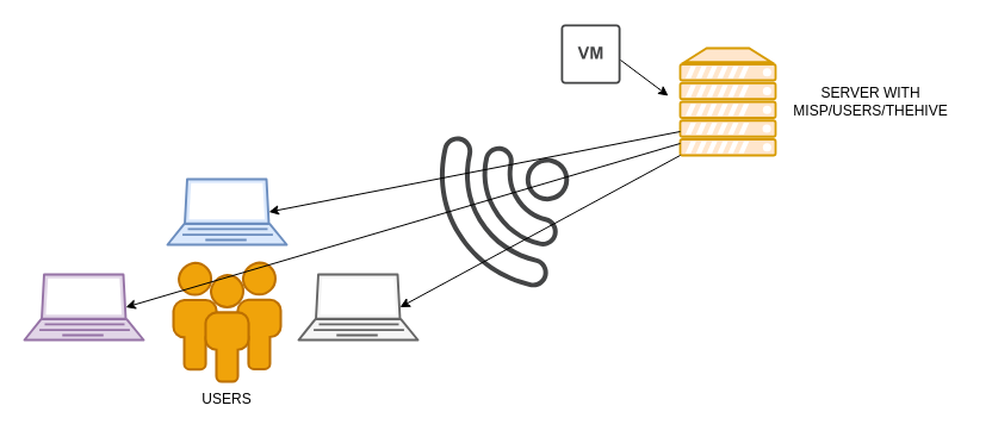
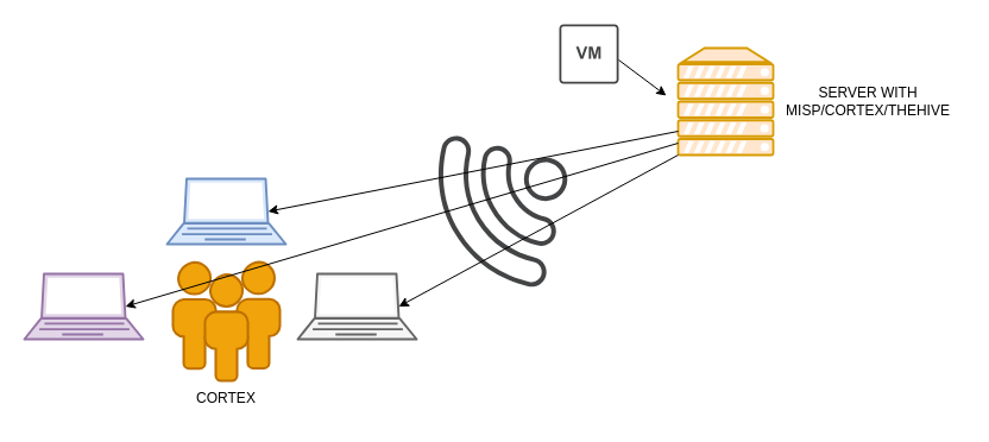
- <mxCell id="14" value="SERVER WITH MISP/USERS/THEHIVE" style="text;html=1;align=center;verticalAlign=middle;whiteSpace=wrap;rounded=0;" vertex="1" parent="1"><mxGeometry x="650" y="70" width="160" height="30" as="geometry" /></mxCell>
+ <mxCell id="14" value="SERVER WITH MISP/CORTEX/THEHIVE" style="text;html=1;align=center;verticalAlign=middle;whiteSpace=wrap;rounded=0;" vertex="1" parent="1"><mxGeometry x="650" y="70" width="160" height="30" as="geometry" /></mxCell>
- <mxCell id="13" value="USERS" style="text;html=1;align=center;verticalAlign=middle;whiteSpace=wrap;rounded=0;" vertex="1" parent="1"><mxGeometry x="160" y="320" width="60" height="30" as="geometry" /></mxCell>
+ <mxCell id="13" value="CORTEX" style="text;html=1;align=center;verticalAlign=middle;whiteSpace=wrap;rounded=0;" vertex="1" parent="1"><mxGeometry x="160" y="320" width="60" height="30" as="geometry" /></mxCell>
